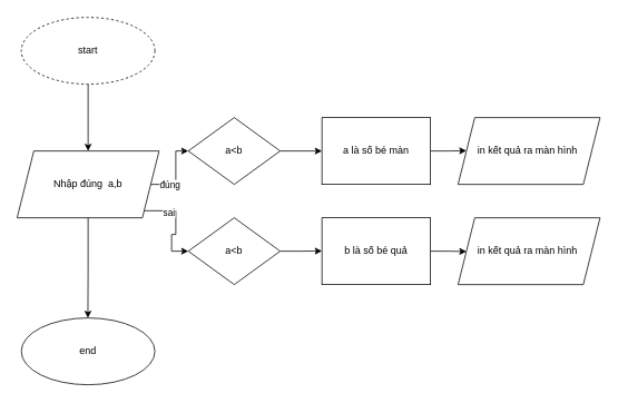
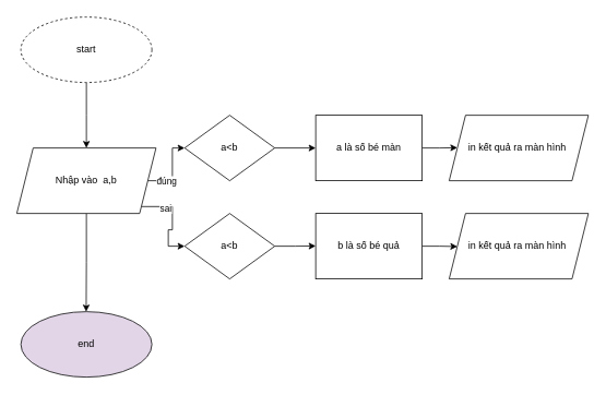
- <mxCell id="9" value="Nhập đúng&amp;nbsp; a,b" style="shape=parallelogram;perimeter=parallelogramPerimeter;whiteSpace=wrap;html=1;fixedSize=1;" vertex="1" parent="1"><mxGeometry x="20" y="180" width="170" height="80" as="geometry" /></mxCell>
+ <mxCell id="9" value="Nhập vào&amp;nbsp; a,b" style="shape=parallelogram;perimeter=parallelogramPerimeter;whiteSpace=wrap;html=1;fixedSize=1;" vertex="1" parent="1"><mxGeometry x="20" y="180" width="170" height="80" as="geometry" /></mxCell>
- <mxCell id="20" value="end" style="ellipse;whiteSpace=wrap;html=1;" vertex="1" parent="1"><mxGeometry x="25" y="380" width="160" height="80" as="geometry" /></mxCell>
+ <mxCell id="20" value="end" style="ellipse;whiteSpace=wrap;html=1;fillColor=#e1d5e7;" vertex="1" parent="1"><mxGeometry x="25" y="380" width="160" height="80" as="geometry" /></mxCell>
